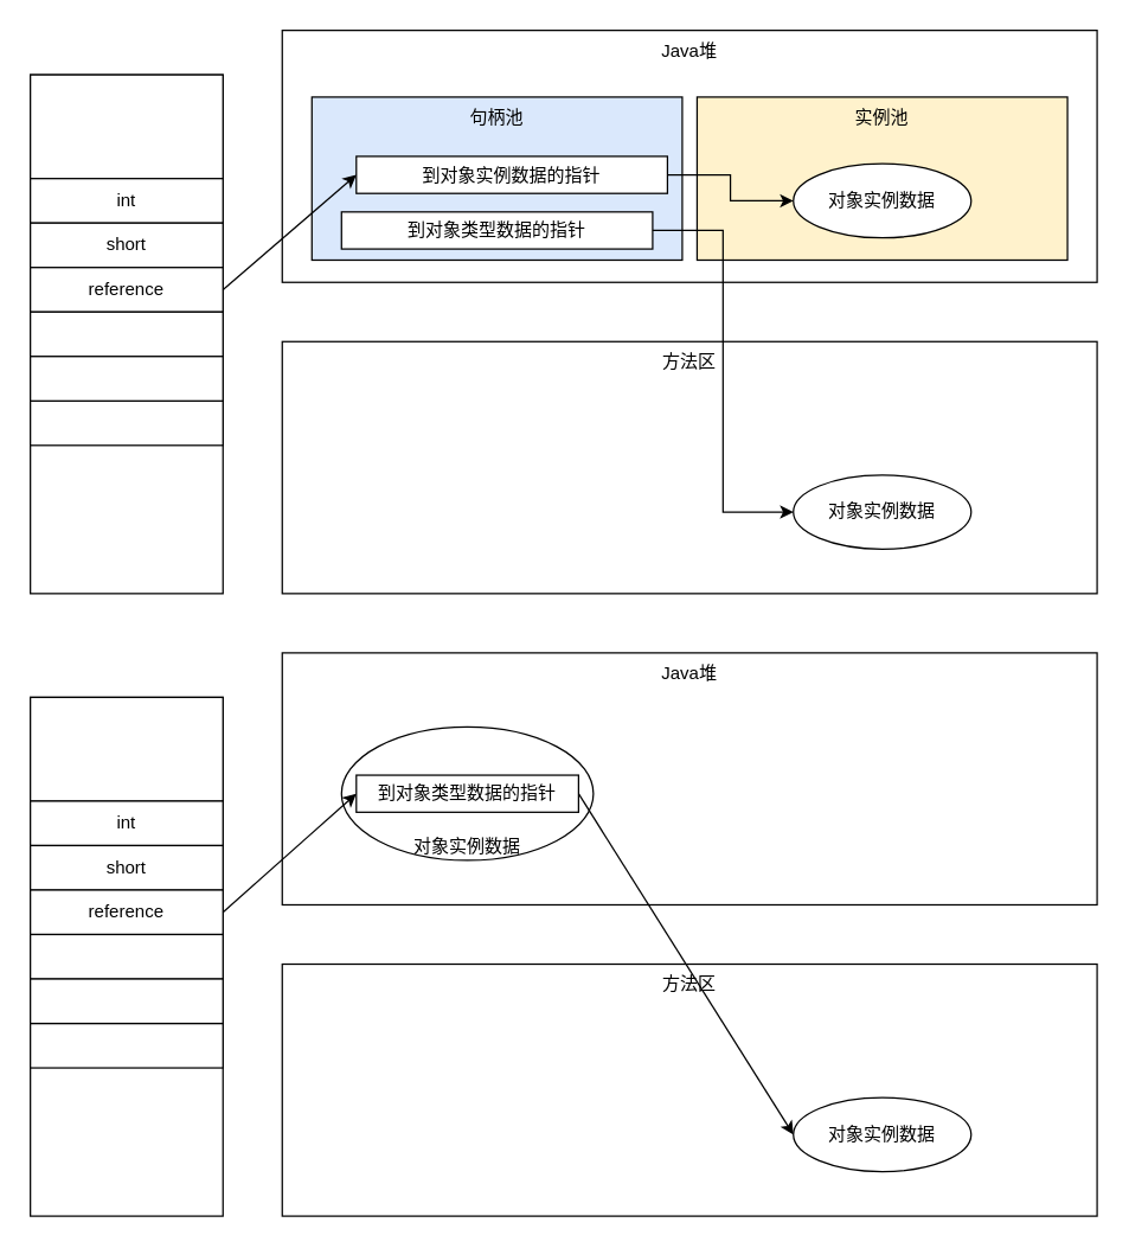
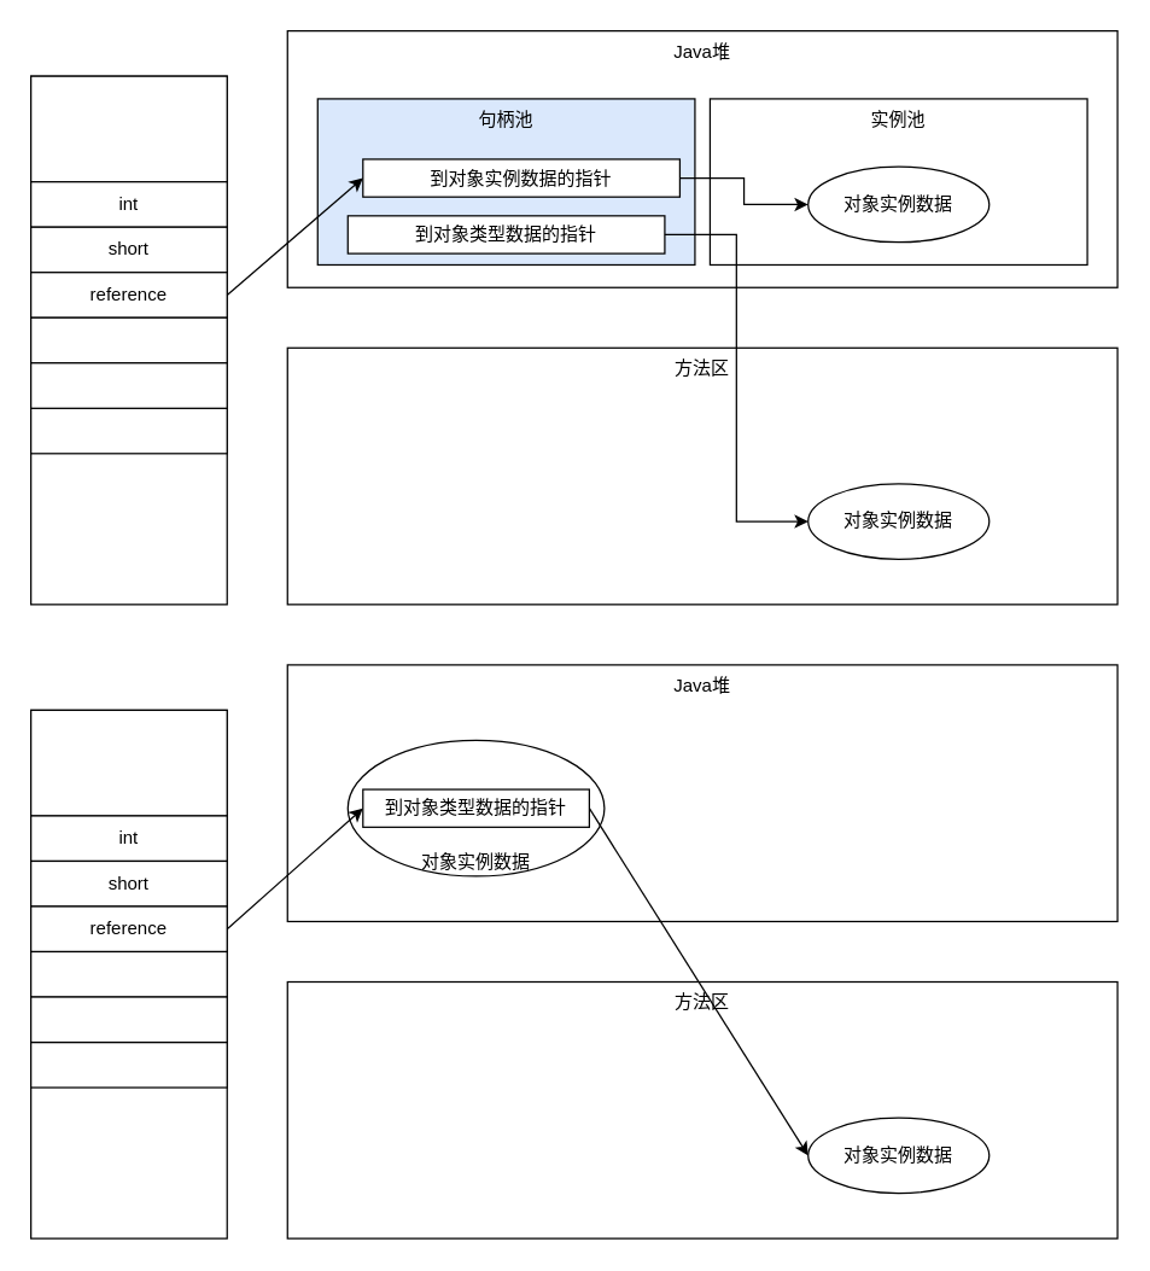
- <mxCell id="14" value="实例池" style="rounded=0;whiteSpace=wrap;html=1;verticalAlign=top;fillColor=#fff2cc;" vertex="1" parent="1"><mxGeometry x="470" y="65" width="250" height="110" as="geometry" /></mxCell>
+ <mxCell id="14" value="实例池" style="rounded=0;whiteSpace=wrap;html=1;verticalAlign=top;" vertex="1" parent="1"><mxGeometry x="470" y="65" width="250" height="110" as="geometry" /></mxCell>
